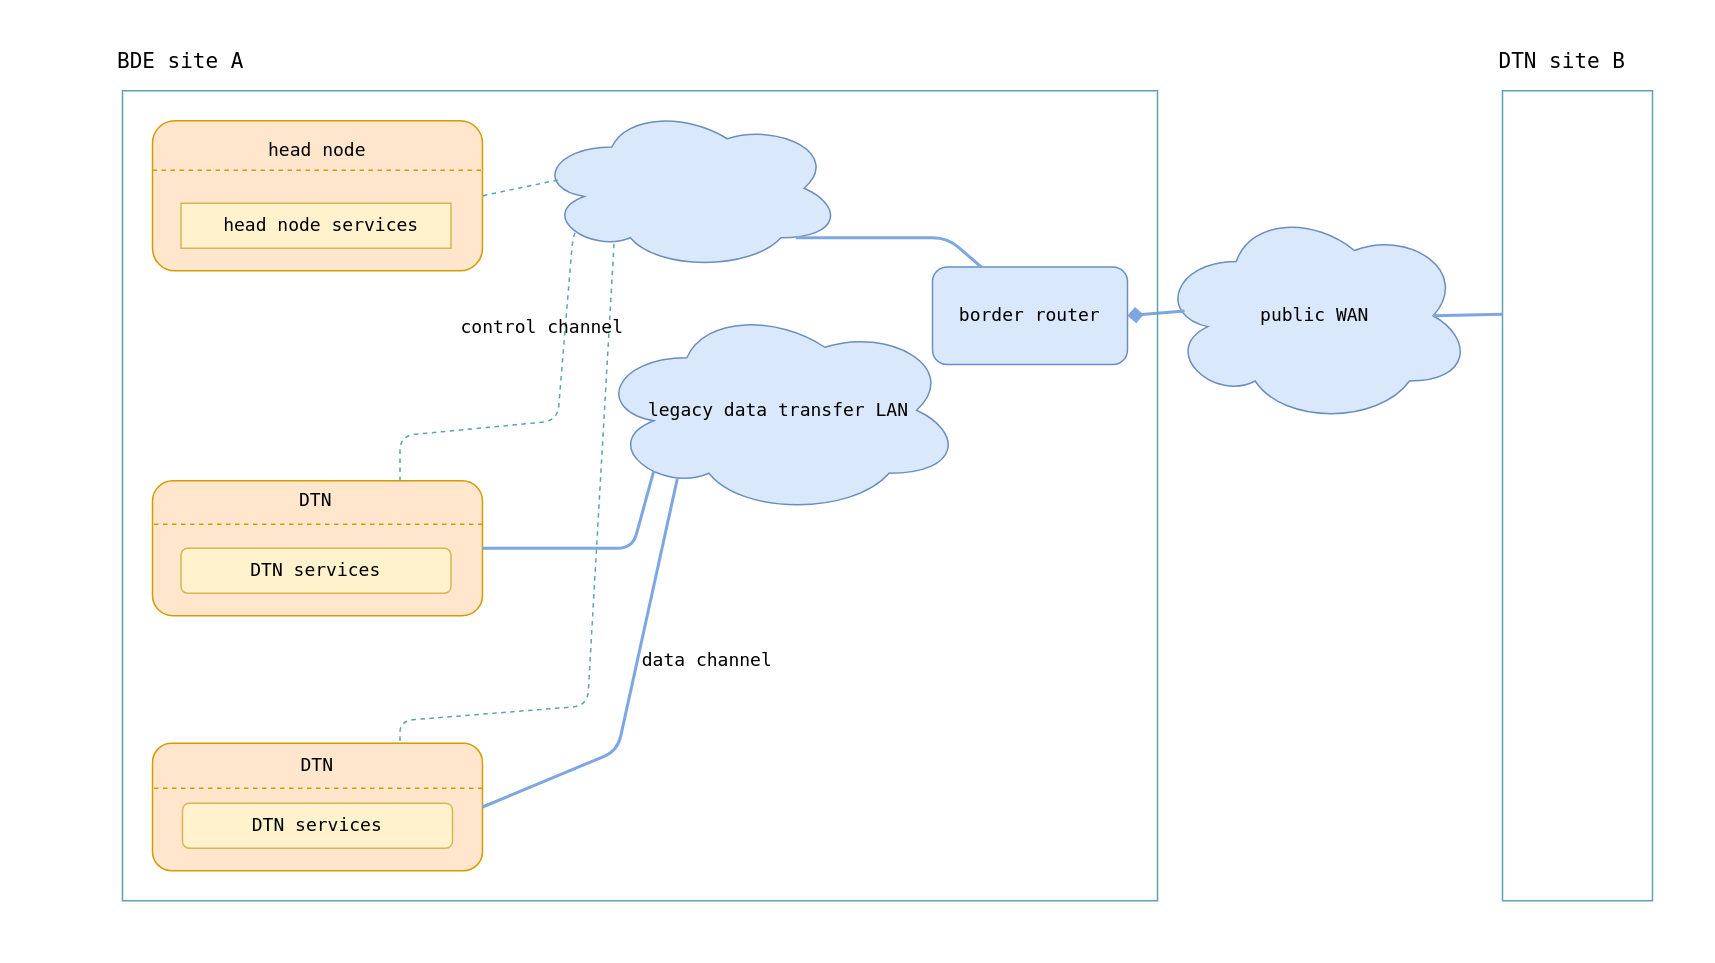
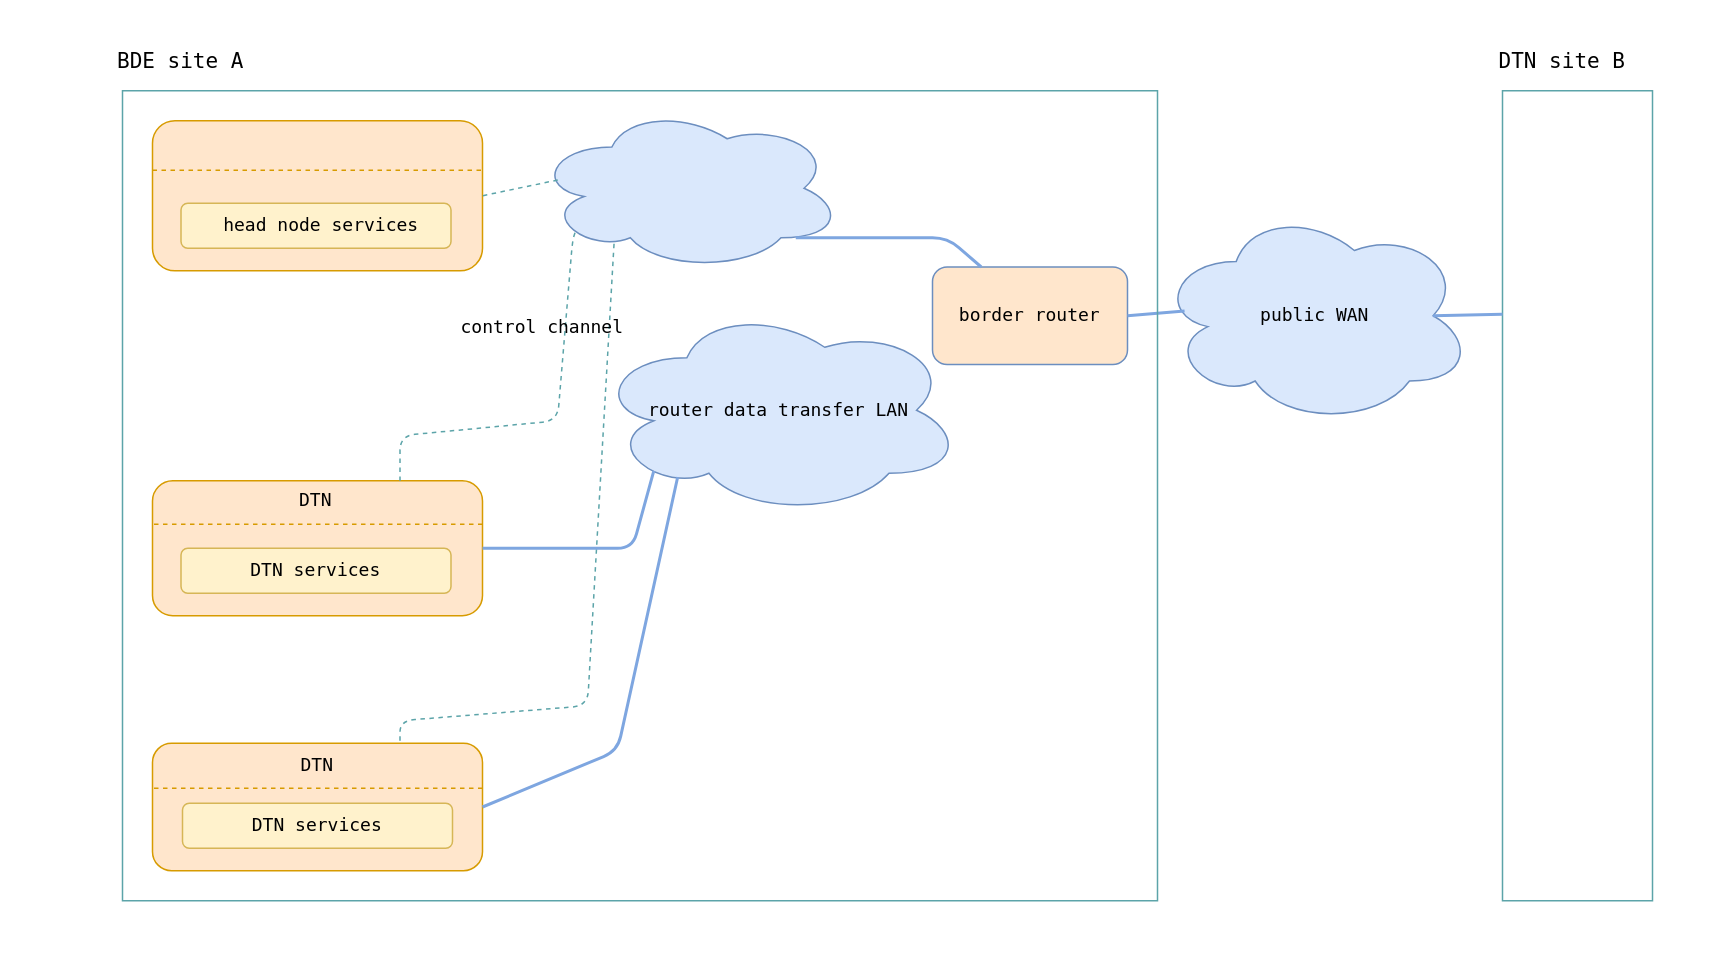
- <mxCell id="4" value="&lt;pre&gt;head node&lt;/pre&gt;" style="text;html=1;strokeColor=none;fillColor=none;align=center;verticalAlign=middle;whiteSpace=wrap;rounded=0;" parent="1" vertex="1"><mxGeometry x="131" y="90" width="160" height="20" as="geometry" /></mxCell>
- <mxCell id="6" value="&lt;pre&gt;&amp;nbsp;head node services&lt;/pre&gt;" style="whiteSpace=wrap;html=1;fillColor=#fff2cc;strokeColor=#d6b656;rounded=0;" parent="1" vertex="1"><mxGeometry x="120" y="135" width="180" height="30" as="geometry" /></mxCell>
+ <mxCell id="6" value="&lt;pre&gt;&amp;nbsp;head node services&lt;/pre&gt;" style="rounded=1;whiteSpace=wrap;html=1;fillColor=#fff2cc;strokeColor=#d6b656;" parent="1" vertex="1"><mxGeometry x="120" y="135" width="180" height="30" as="geometry" /></mxCell>
- <mxCell id="27" value="" style="endArrow=diamond;html=1;strokeColor=#7EA6E0;strokeWidth=2;exitX=0.086;exitY=0.478;exitDx=0;exitDy=0;entryX=1;entryY=0.5;entryDx=0;entryDy=0;exitPerimeter=0;" edge="1" parent="1" source="9" target="8"><mxGeometry width="50" height="50" relative="1" as="geometry"><mxPoint x="801" y="297.5" as="sourcePoint" /><mxPoint x="731" y="298" as="targetPoint" /></mxGeometry></mxCell>
+ <mxCell id="27" value="" style="endArrow=none;html=1;strokeColor=#7EA6E0;strokeWidth=2;exitX=0.086;exitY=0.478;exitDx=0;exitDy=0;entryX=1;entryY=0.5;entryDx=0;entryDy=0;exitPerimeter=0;" edge="1" parent="1" source="9" target="8"><mxGeometry width="50" height="50" relative="1" as="geometry"><mxPoint x="801" y="297.5" as="sourcePoint" /><mxPoint x="731" y="298" as="targetPoint" /></mxGeometry></mxCell>
- <mxCell id="8" value="&lt;pre&gt;border router&lt;/pre&gt;" style="rounded=1;whiteSpace=wrap;html=1;glass=0;comic=0;fillColor=#dae8fc;strokeColor=#6c8ebf;" parent="1" vertex="1"><mxGeometry x="621" y="177.5" width="130" height="65" as="geometry" /></mxCell>
+ <mxCell id="8" value="&lt;pre&gt;border router&lt;/pre&gt;" style="rounded=1;whiteSpace=wrap;html=1;glass=0;comic=0;fillColor=#ffe6cc;strokeColor=#6c8ebf;" parent="1" vertex="1"><mxGeometry x="621" y="177.5" width="130" height="65" as="geometry" /></mxCell>
- <mxCell id="20" value="&lt;pre&gt;legacy data transfer LAN&lt;/pre&gt;" style="ellipse;shape=cloud;whiteSpace=wrap;html=1;rounded=1;glass=0;comic=0;fillColor=#dae8fc;strokeColor=#6c8ebf;" parent="1" vertex="1"><mxGeometry x="396" y="203" width="245" height="140" as="geometry" /></mxCell>
+ <mxCell id="20" value="&lt;pre&gt;router data transfer LAN&lt;/pre&gt;" style="ellipse;shape=cloud;whiteSpace=wrap;html=1;rounded=1;glass=0;comic=0;fillColor=#dae8fc;strokeColor=#6c8ebf;" parent="1" vertex="1"><mxGeometry x="396" y="203" width="245" height="140" as="geometry" /></mxCell>
- <mxCell id="25" value="&lt;pre&gt;data channel&lt;/pre&gt;" style="text;html=1;strokeColor=none;fillColor=none;align=center;verticalAlign=middle;whiteSpace=wrap;rounded=0;" vertex="1" parent="1"><mxGeometry x="441" y="430" width="60" height="20" as="geometry" /></mxCell>
